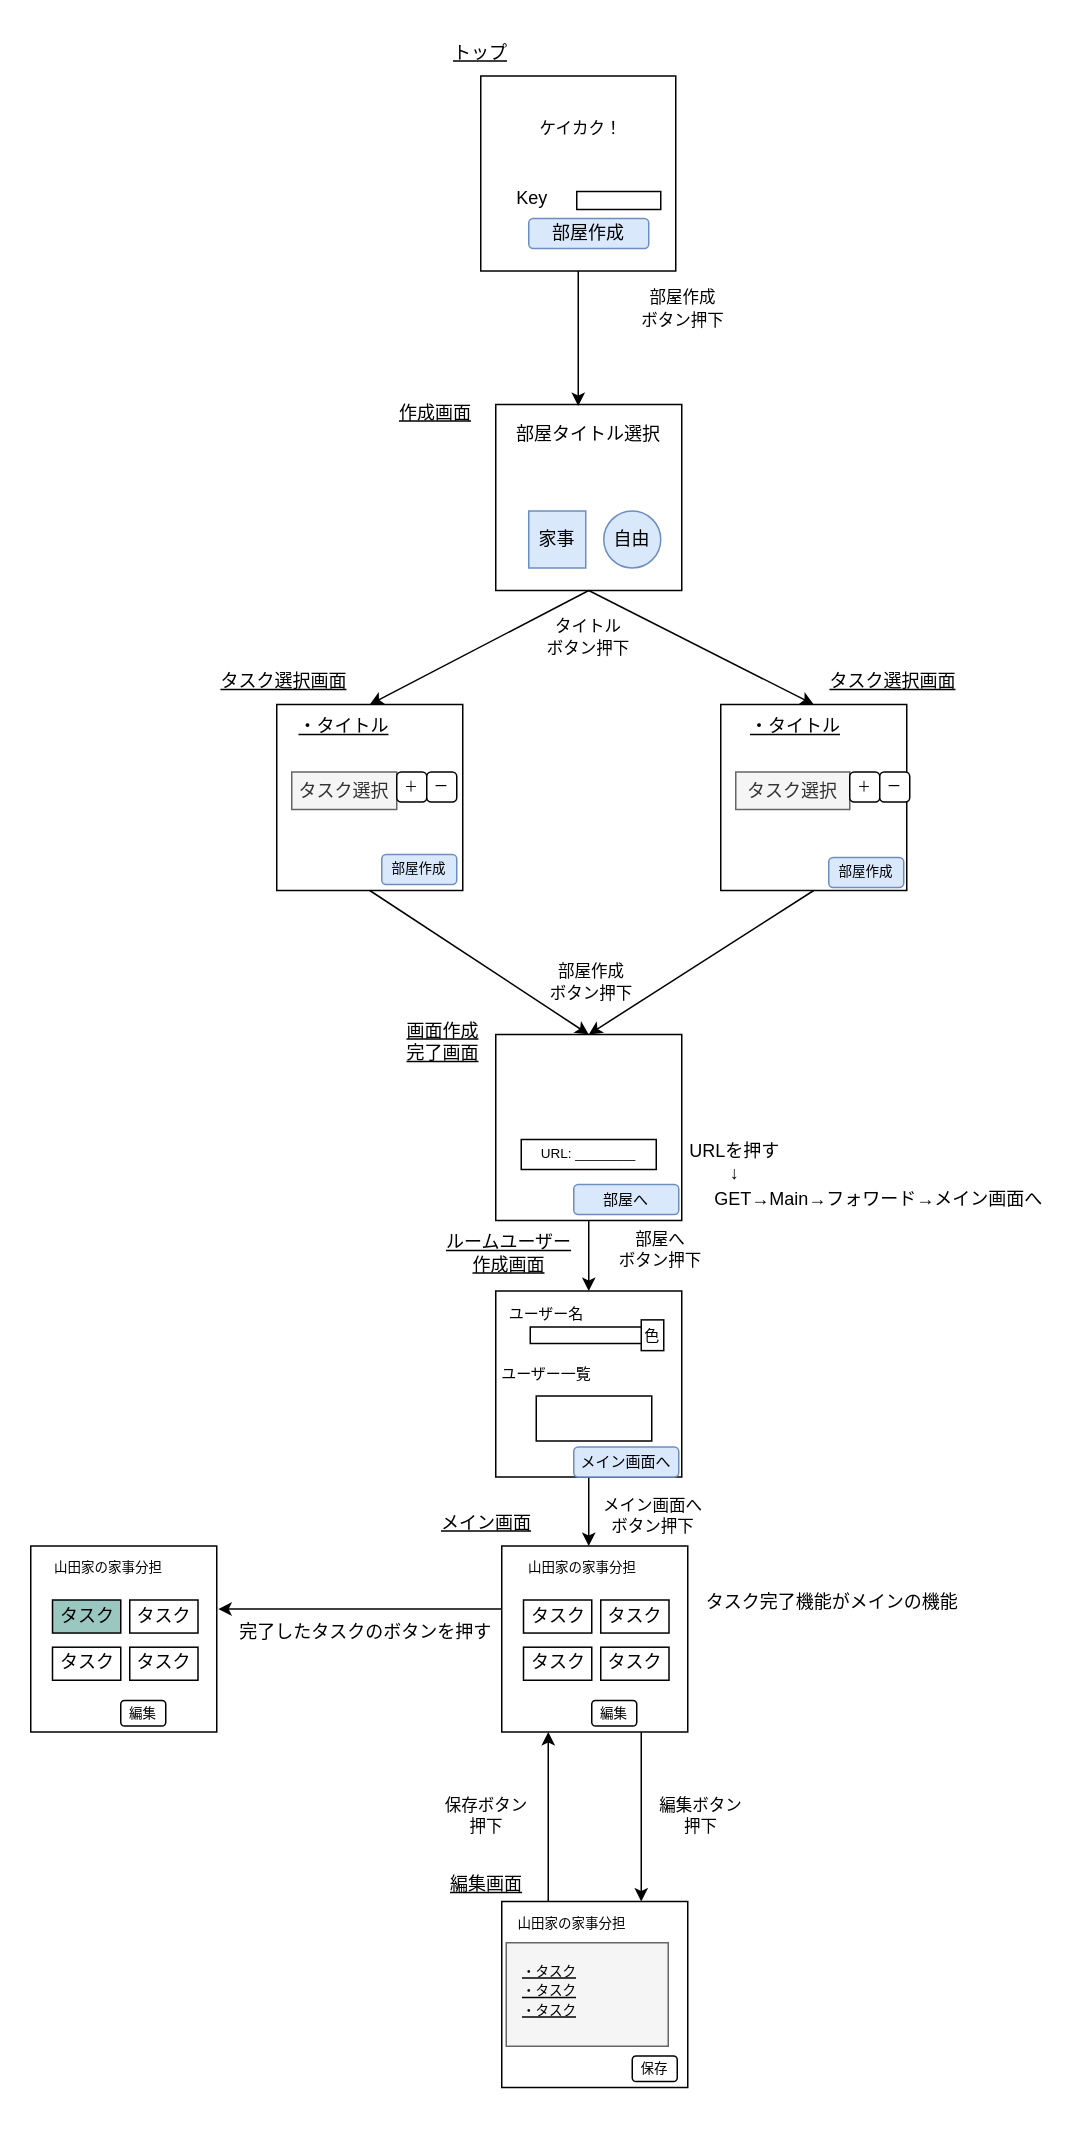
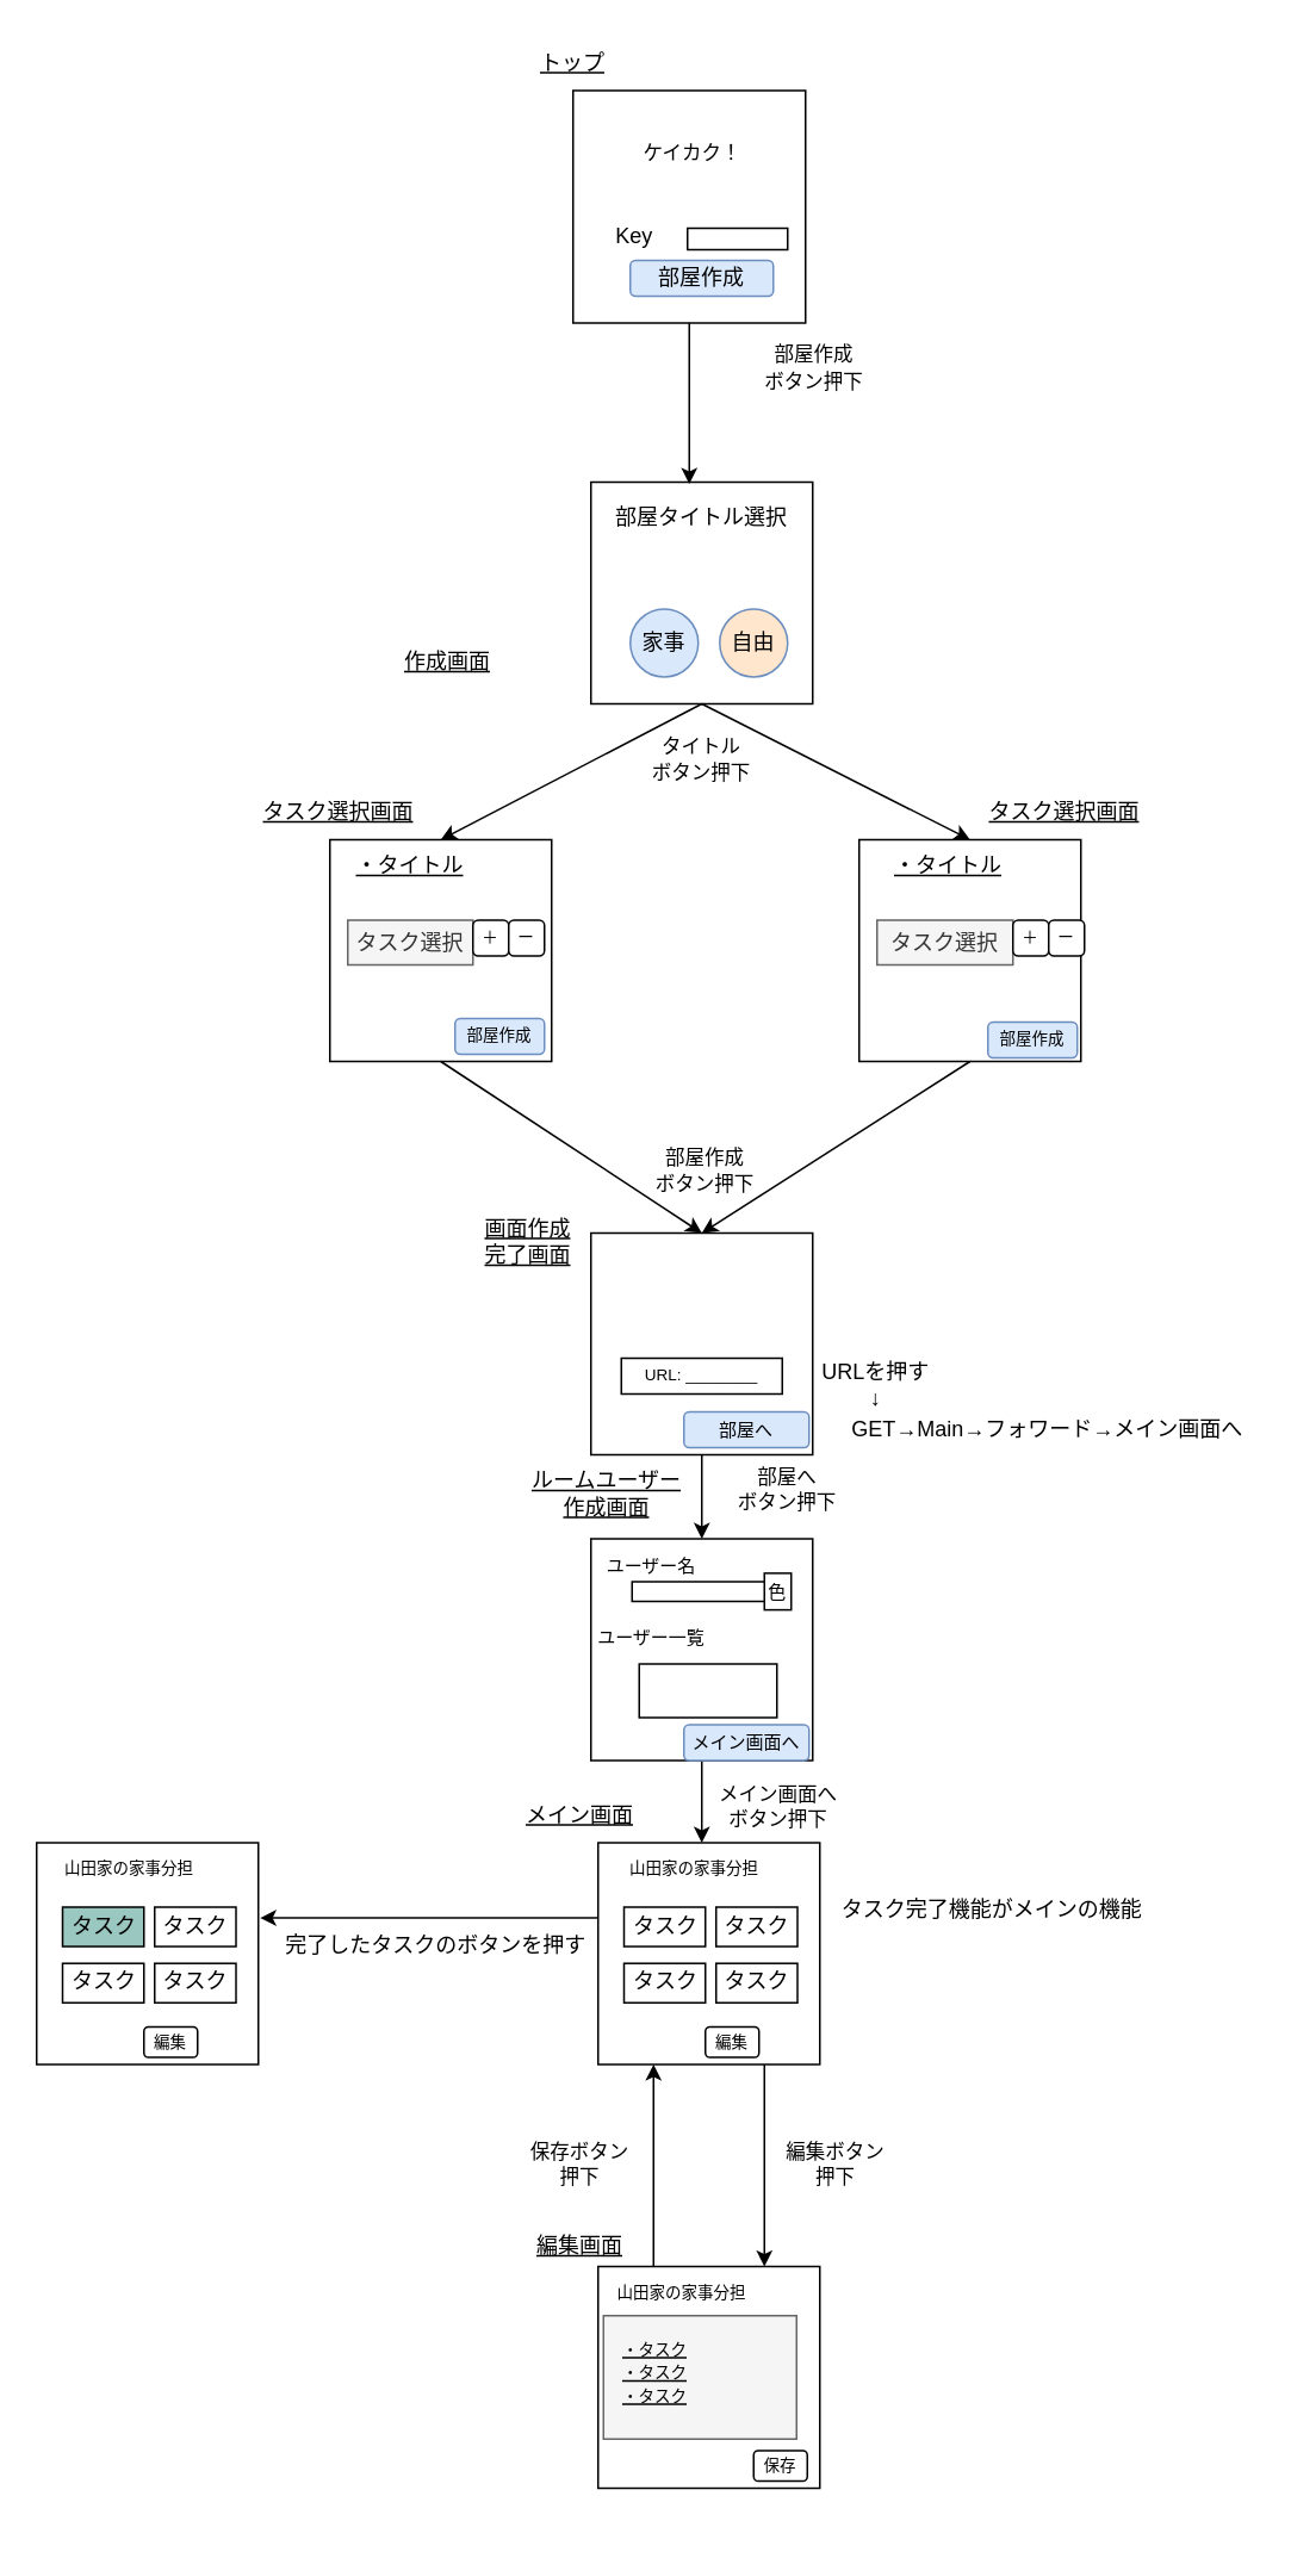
- <mxCell id="15" value="&lt;u&gt;作成画面&lt;/u&gt;" style="text;html=1;strokeColor=none;fillColor=none;align=center;verticalAlign=middle;whiteSpace=wrap;rounded=0;" parent="1" vertex="1"><mxGeometry x="260" y="260" width="60" height="30" as="geometry" /></mxCell>
+ <mxCell id="15" value="&lt;u&gt;作成画面&lt;/u&gt;" style="text;html=1;strokeColor=none;fillColor=none;align=center;verticalAlign=middle;whiteSpace=wrap;rounded=0;" parent="1" vertex="1"><mxGeometry x="220" y="355" width="60" height="30" as="geometry" /></mxCell>
- <mxCell id="24" value="家事" style="whiteSpace=wrap;html=1;aspect=fixed;fillColor=#dae8fc;strokeColor=#6c8ebf;rounded=0;" parent="1" vertex="1"><mxGeometry x="352" y="340" width="38" height="38" as="geometry" /></mxCell>
+ <mxCell id="24" value="家事" style="ellipse;whiteSpace=wrap;html=1;aspect=fixed;fillColor=#dae8fc;strokeColor=#6c8ebf;" parent="1" vertex="1"><mxGeometry x="352" y="340" width="38" height="38" as="geometry" /></mxCell>
- <mxCell id="25" value="自由" style="ellipse;whiteSpace=wrap;html=1;aspect=fixed;fillColor=#dae8fc;strokeColor=#6c8ebf;" parent="1" vertex="1"><mxGeometry x="402" y="340" width="38" height="38" as="geometry" /></mxCell>
+ <mxCell id="25" value="自由" style="ellipse;whiteSpace=wrap;html=1;aspect=fixed;fillColor=#ffe6cc;strokeColor=#6c8ebf;" parent="1" vertex="1"><mxGeometry x="402" y="340" width="38" height="38" as="geometry" /></mxCell>
